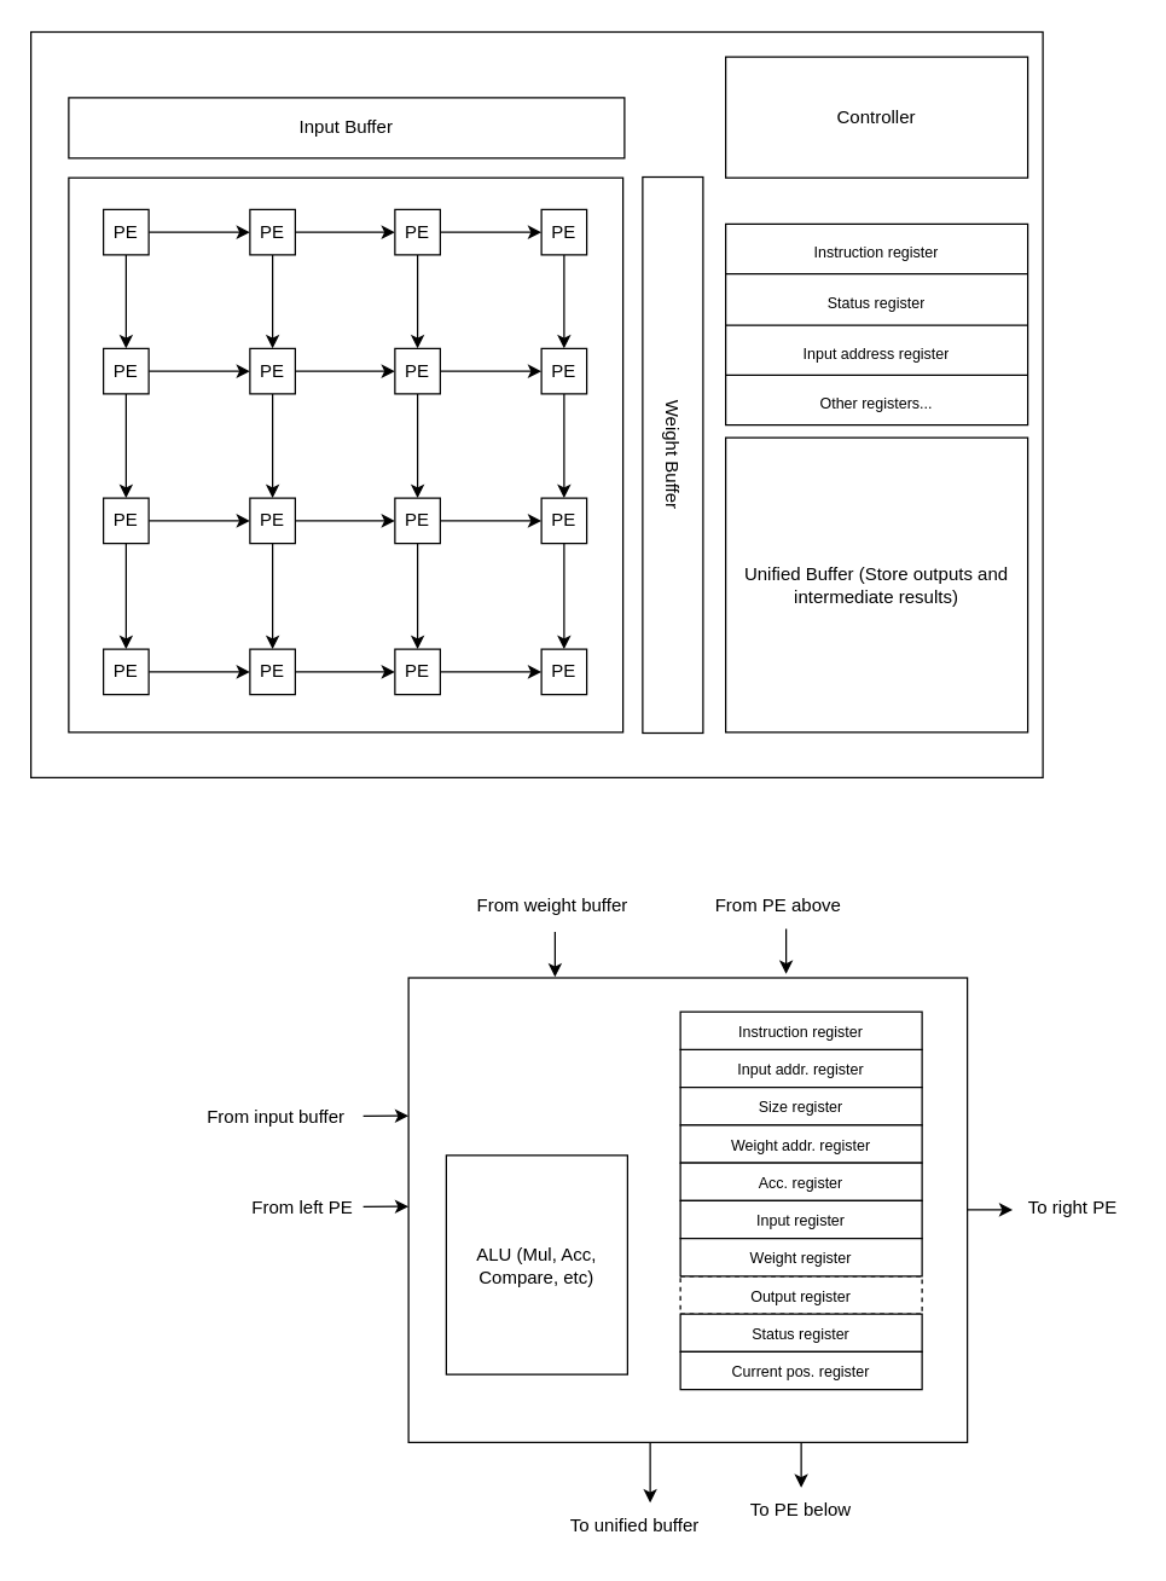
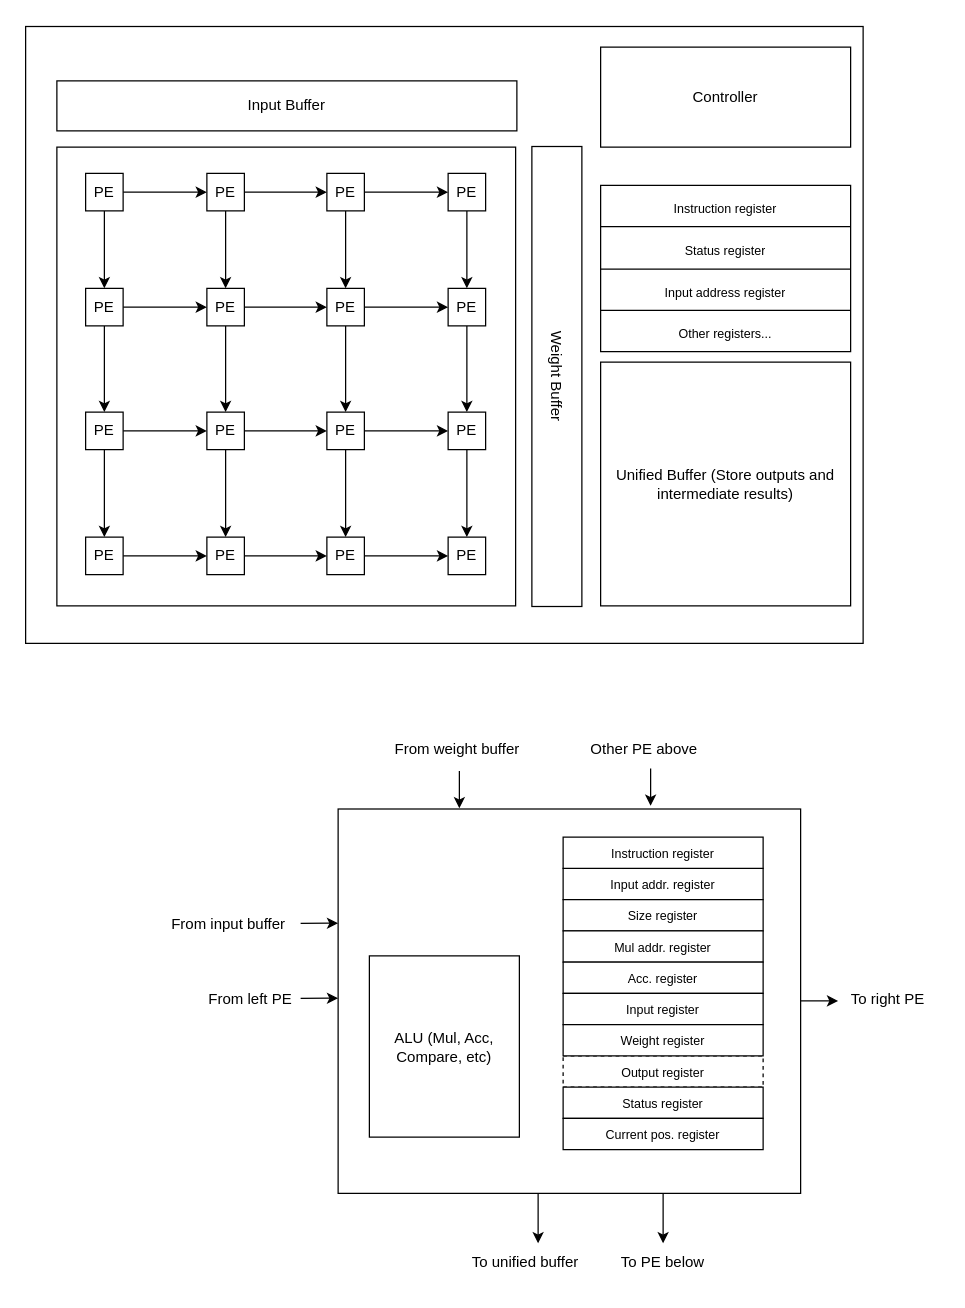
- <mxCell id="76" value="From PE above" style="text;html=1;strokeColor=none;fillColor=none;align=center;verticalAlign=middle;whiteSpace=wrap;rounded=0;" vertex="1" parent="1"><mxGeometry x="460" y="584" width="110" height="30" as="geometry" /></mxCell>
+ <mxCell id="76" value="Other PE above" style="text;html=1;strokeColor=none;fillColor=none;align=center;verticalAlign=middle;whiteSpace=wrap;rounded=0;" vertex="1" parent="1"><mxGeometry x="460" y="584" width="110" height="30" as="geometry" /></mxCell>
- <mxCell id="64" value="Weight addr. register" style="rounded=0;whiteSpace=wrap;html=1;fontSize=10;" vertex="1" parent="1"><mxGeometry x="450" y="744" width="160" height="25" as="geometry" /></mxCell>
+ <mxCell id="64" value="Mul addr. register" style="rounded=0;whiteSpace=wrap;html=1;fontSize=10;" vertex="1" parent="1"><mxGeometry x="450" y="744" width="160" height="25" as="geometry" /></mxCell>
- <mxCell id="81" value="To PE below" style="text;html=1;strokeColor=none;fillColor=none;align=center;verticalAlign=middle;whiteSpace=wrap;rounded=0;" vertex="1" parent="1"><mxGeometry x="490" y="984" width="80" height="30" as="geometry" /></mxCell>
+ <mxCell id="81" value="To PE below" style="text;html=1;strokeColor=none;fillColor=none;align=center;verticalAlign=middle;whiteSpace=wrap;rounded=0;" vertex="1" parent="1"><mxGeometry x="490" y="994" width="80" height="30" as="geometry" /></mxCell>
